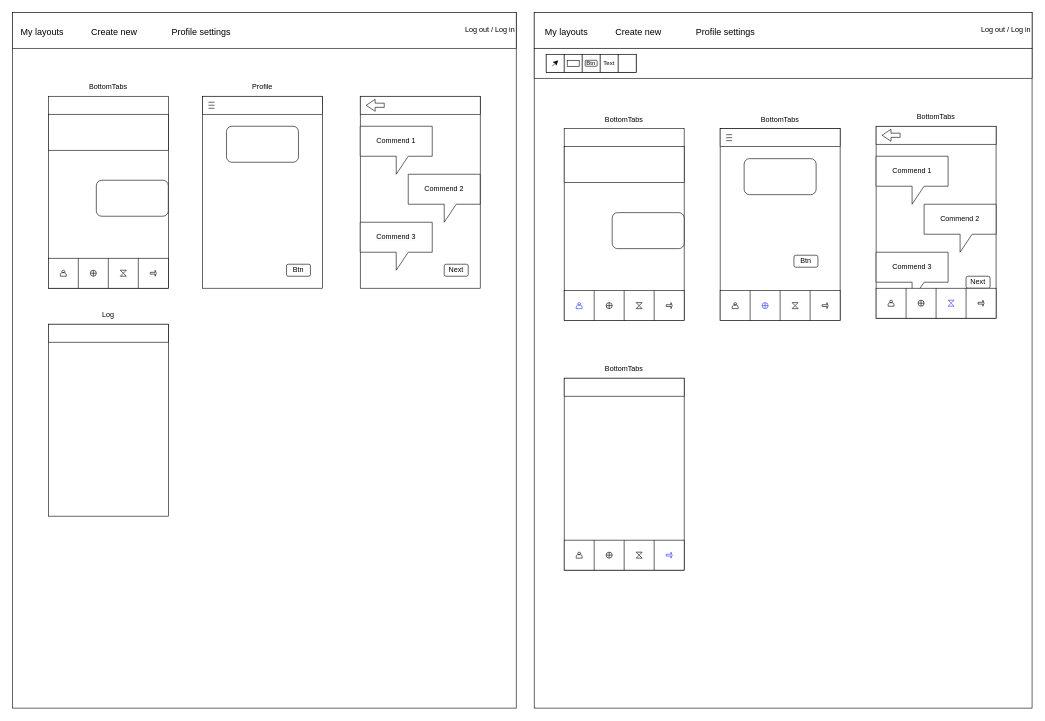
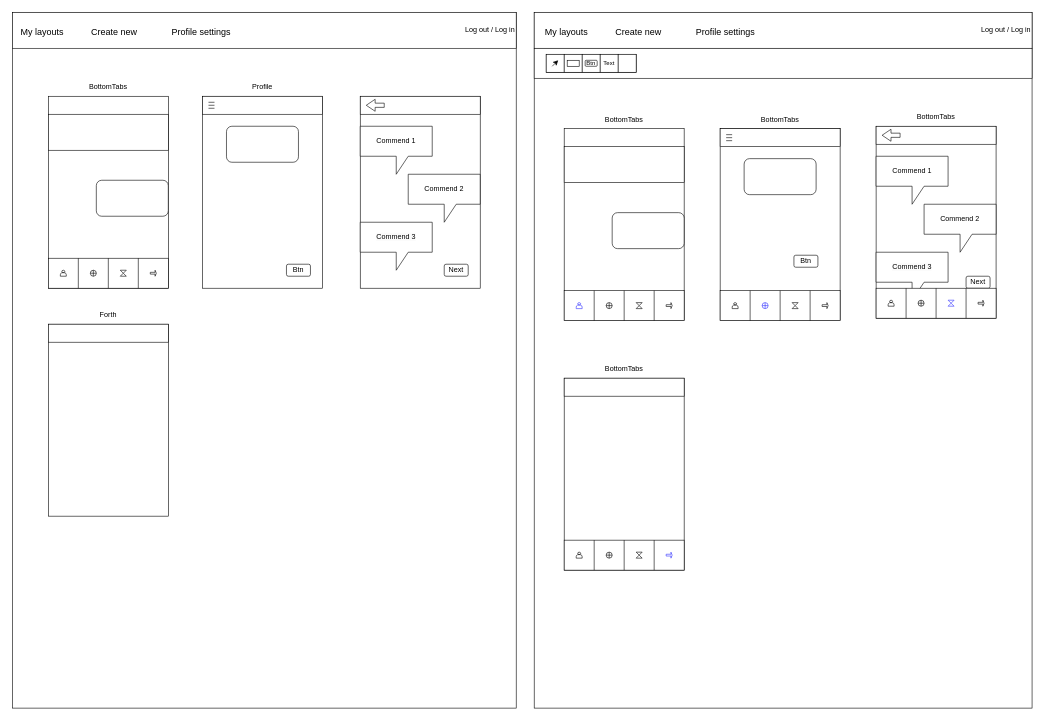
- <mxCell id="46" value="Log" style="text;html=1;strokeColor=none;fillColor=none;align=center;verticalAlign=middle;whiteSpace=wrap;rounded=0;" parent="44" vertex="1"><mxGeometry x="70" width="60" height="30" as="geometry" /></mxCell>
+ <mxCell id="46" value="Forth" style="text;html=1;strokeColor=none;fillColor=none;align=center;verticalAlign=middle;whiteSpace=wrap;rounded=0;" parent="44" vertex="1"><mxGeometry x="70" width="60" height="30" as="geometry" /></mxCell>
